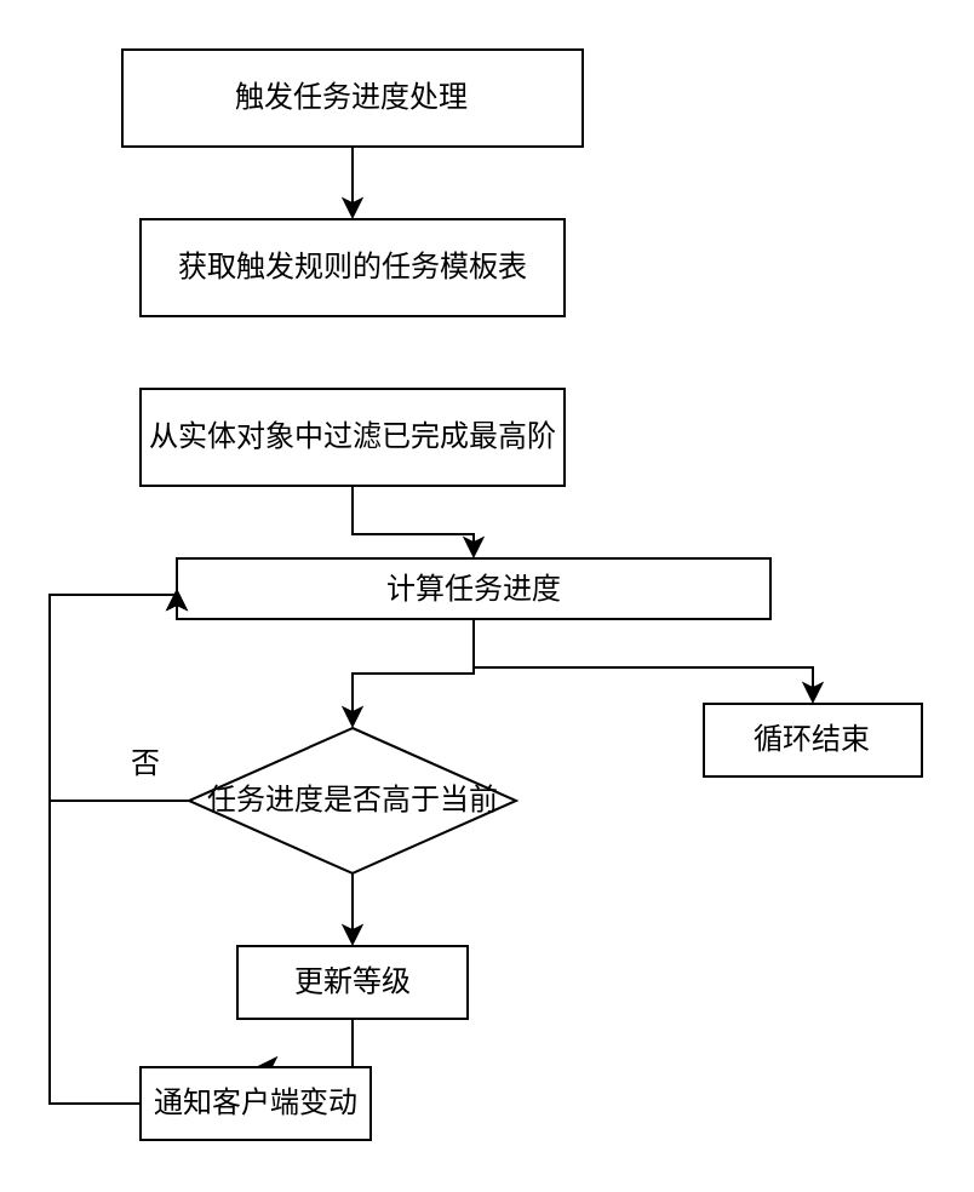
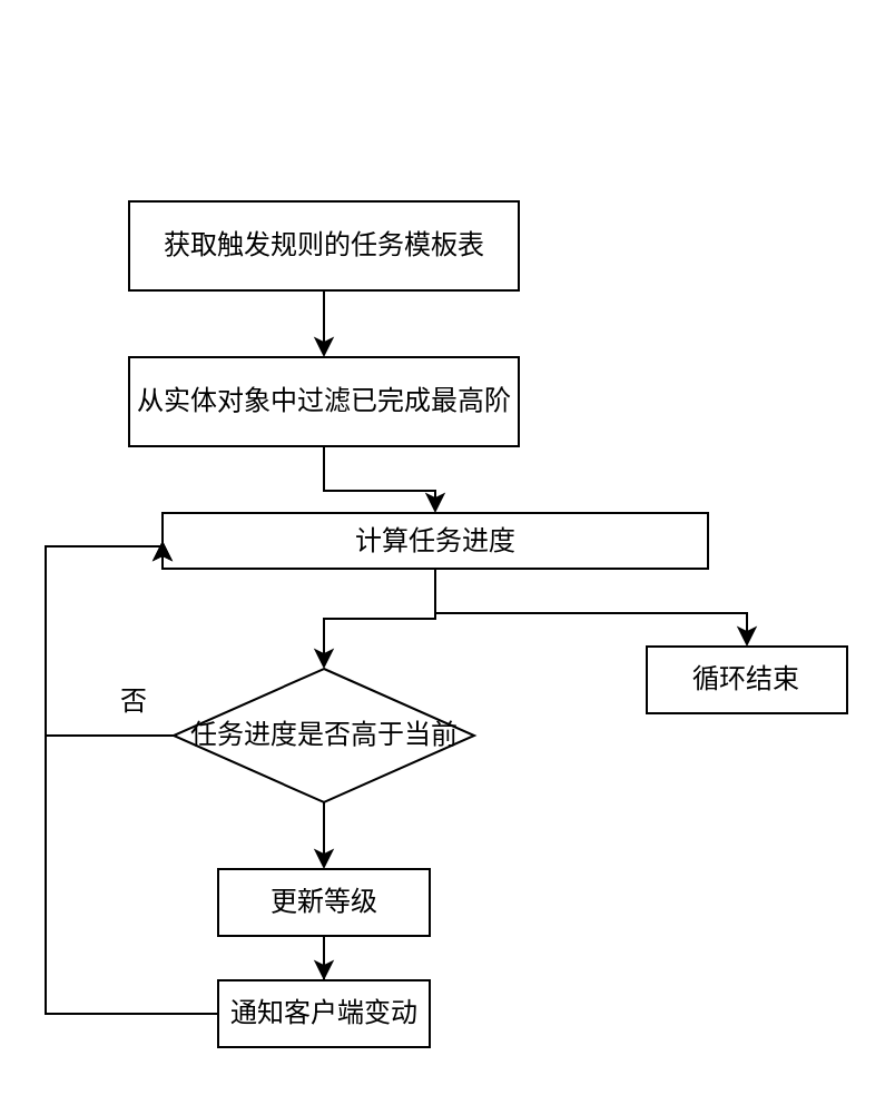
- <mxCell id="3" value="触发任务进度处理" style="rounded=0;whiteSpace=wrap;html=1;" vertex="1" parent="1"><mxGeometry x="50" y="20" width="190" height="40" as="geometry" /></mxCell>
- <mxCell id="2" style="edgeStyle=orthogonalEdgeStyle;rounded=0;orthogonalLoop=1;jettySize=auto;html=1;exitX=0.5;exitY=1;exitDx=0;exitDy=0;entryX=0.5;entryY=0;entryDx=0;entryDy=0;" edge="1" parent="1" source="3" target="5"><mxGeometry relative="1" as="geometry" /></mxCell>
+ <mxCell id="4" style="edgeStyle=orthogonalEdgeStyle;rounded=0;orthogonalLoop=1;jettySize=auto;html=1;exitX=0.5;exitY=1;exitDx=0;exitDy=0;entryX=0.5;entryY=0;entryDx=0;entryDy=0;" edge="1" parent="1" source="5" target="7"><mxGeometry relative="1" as="geometry" /></mxCell>
- <mxCell id="17" value="通知客户端变动" style="rounded=0;whiteSpace=wrap;html=1;" vertex="1" parent="1"><mxGeometry x="57.5" y="440" width="95" height="30" as="geometry" /></mxCell>
+ <mxCell id="17" value="通知客户端变动" style="rounded=0;whiteSpace=wrap;html=1;" vertex="1" parent="1"><mxGeometry x="97.5" y="440" width="95" height="30" as="geometry" /></mxCell>
